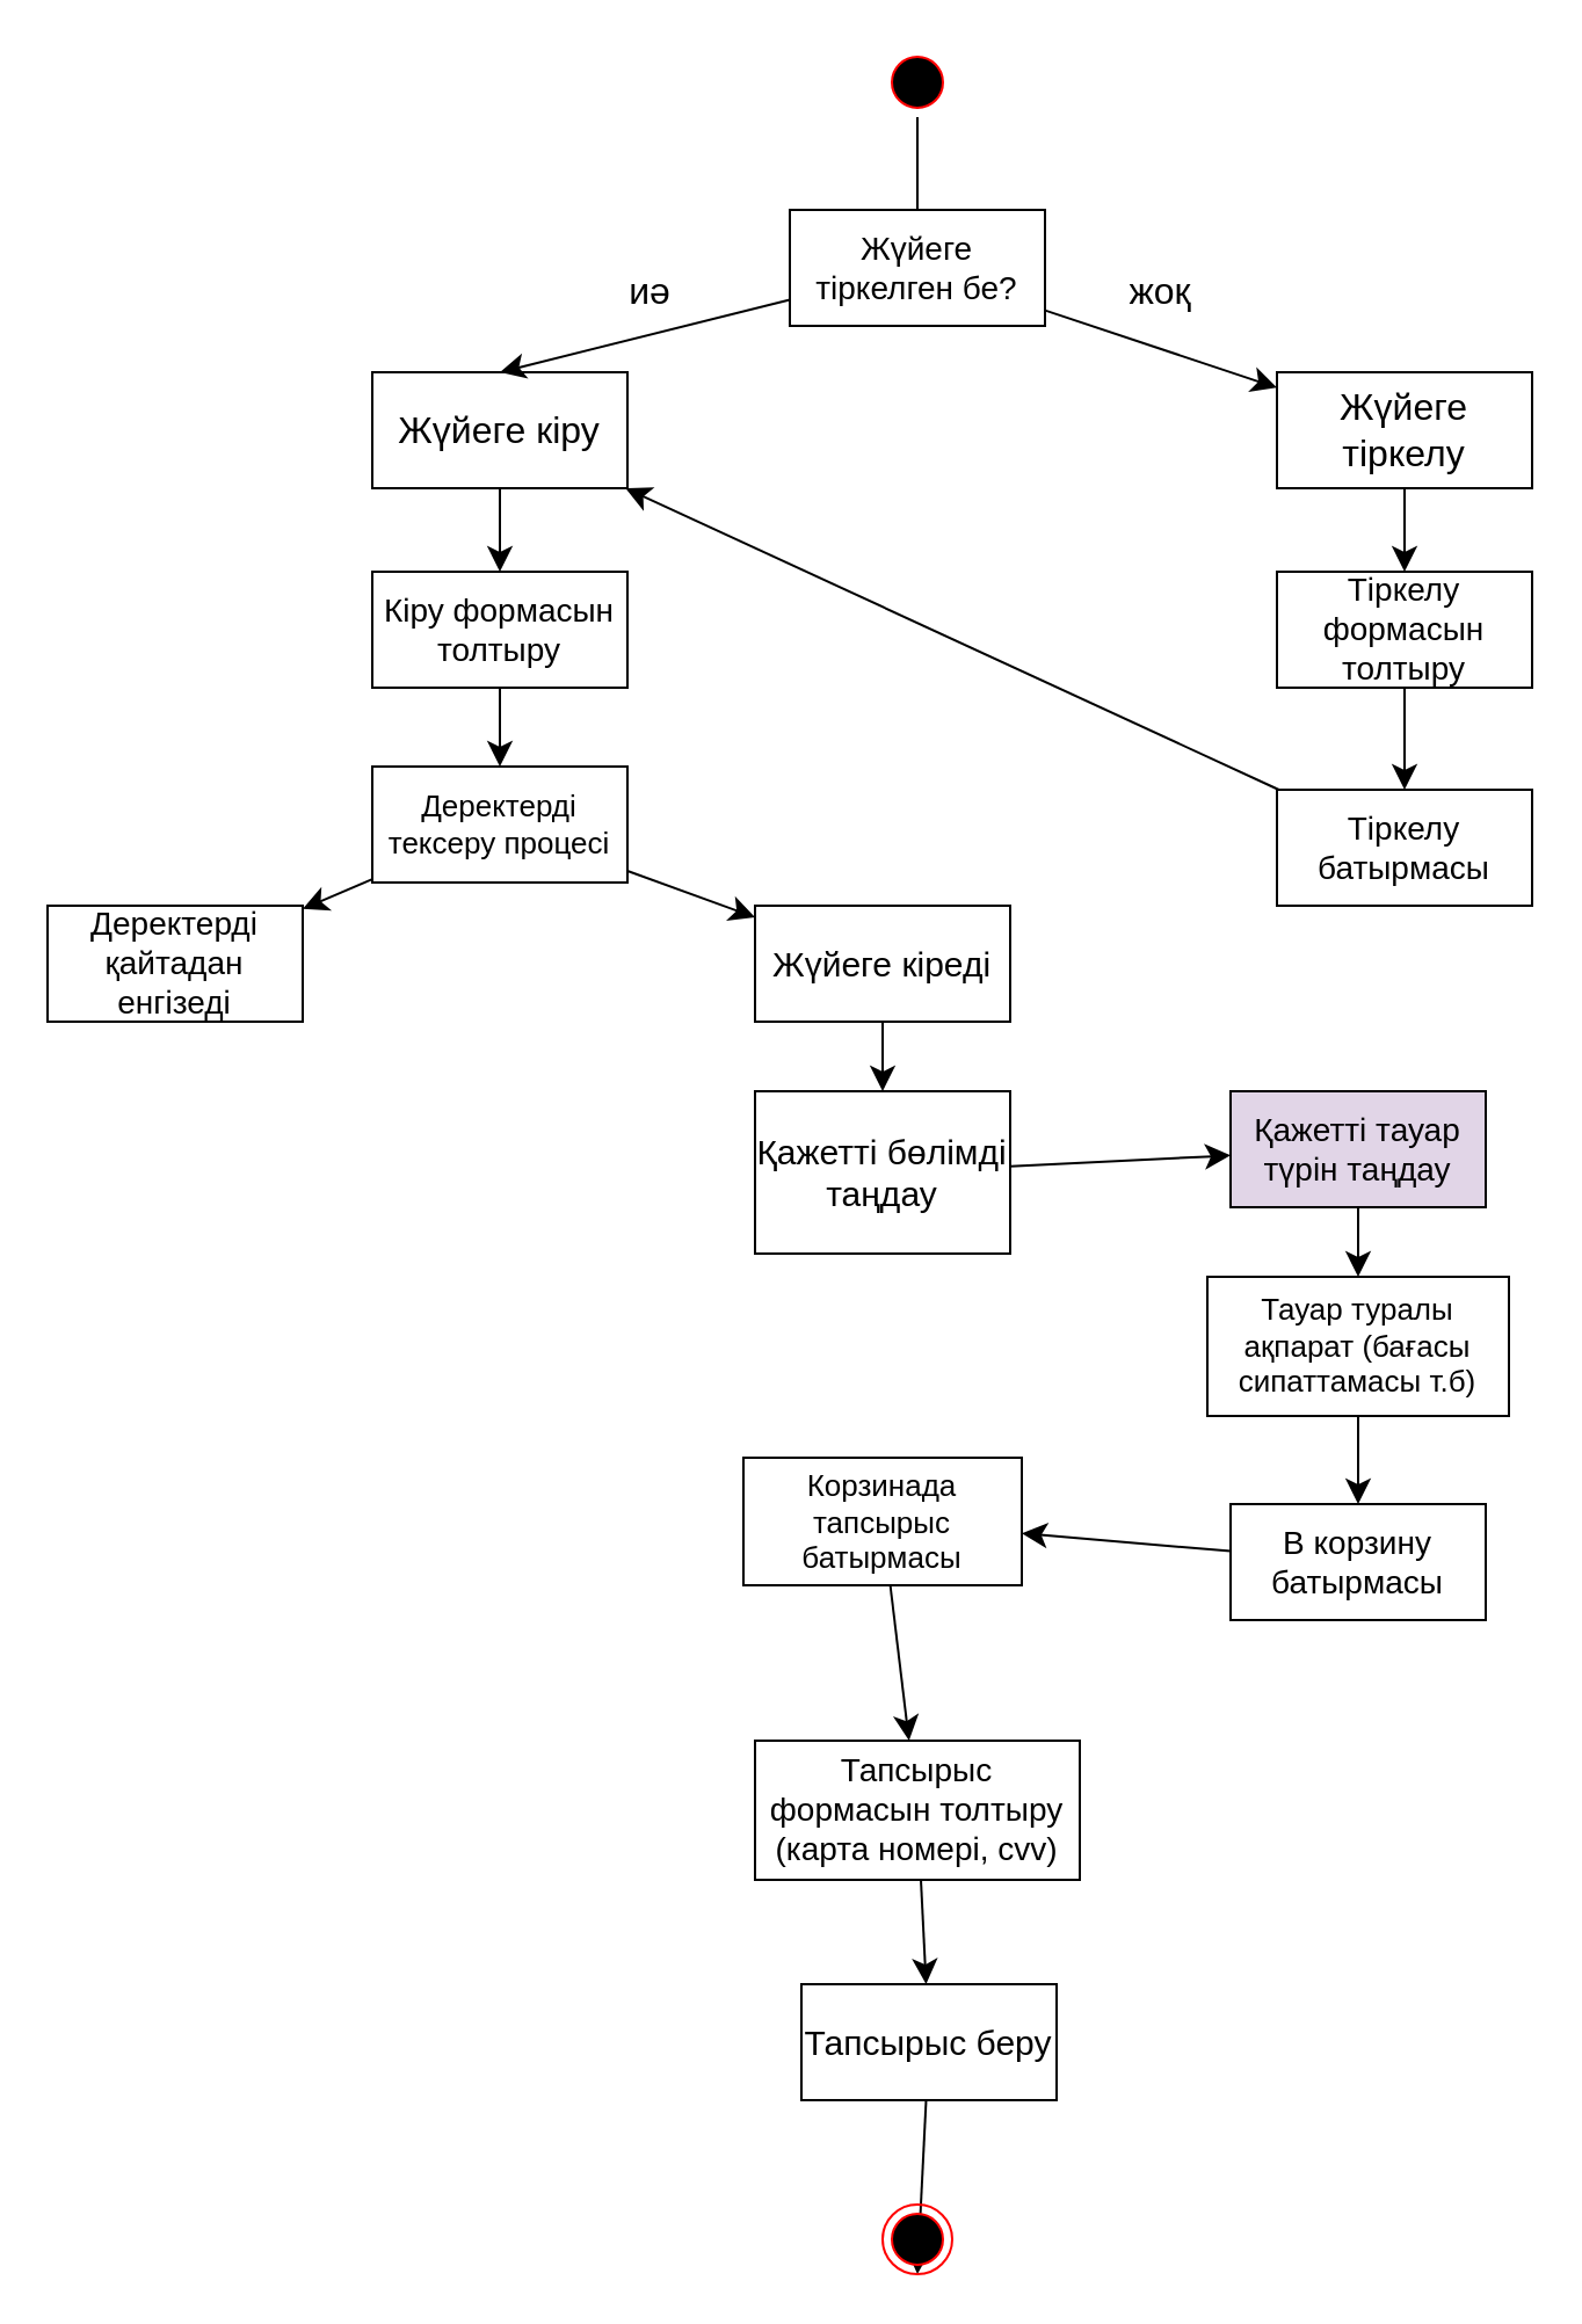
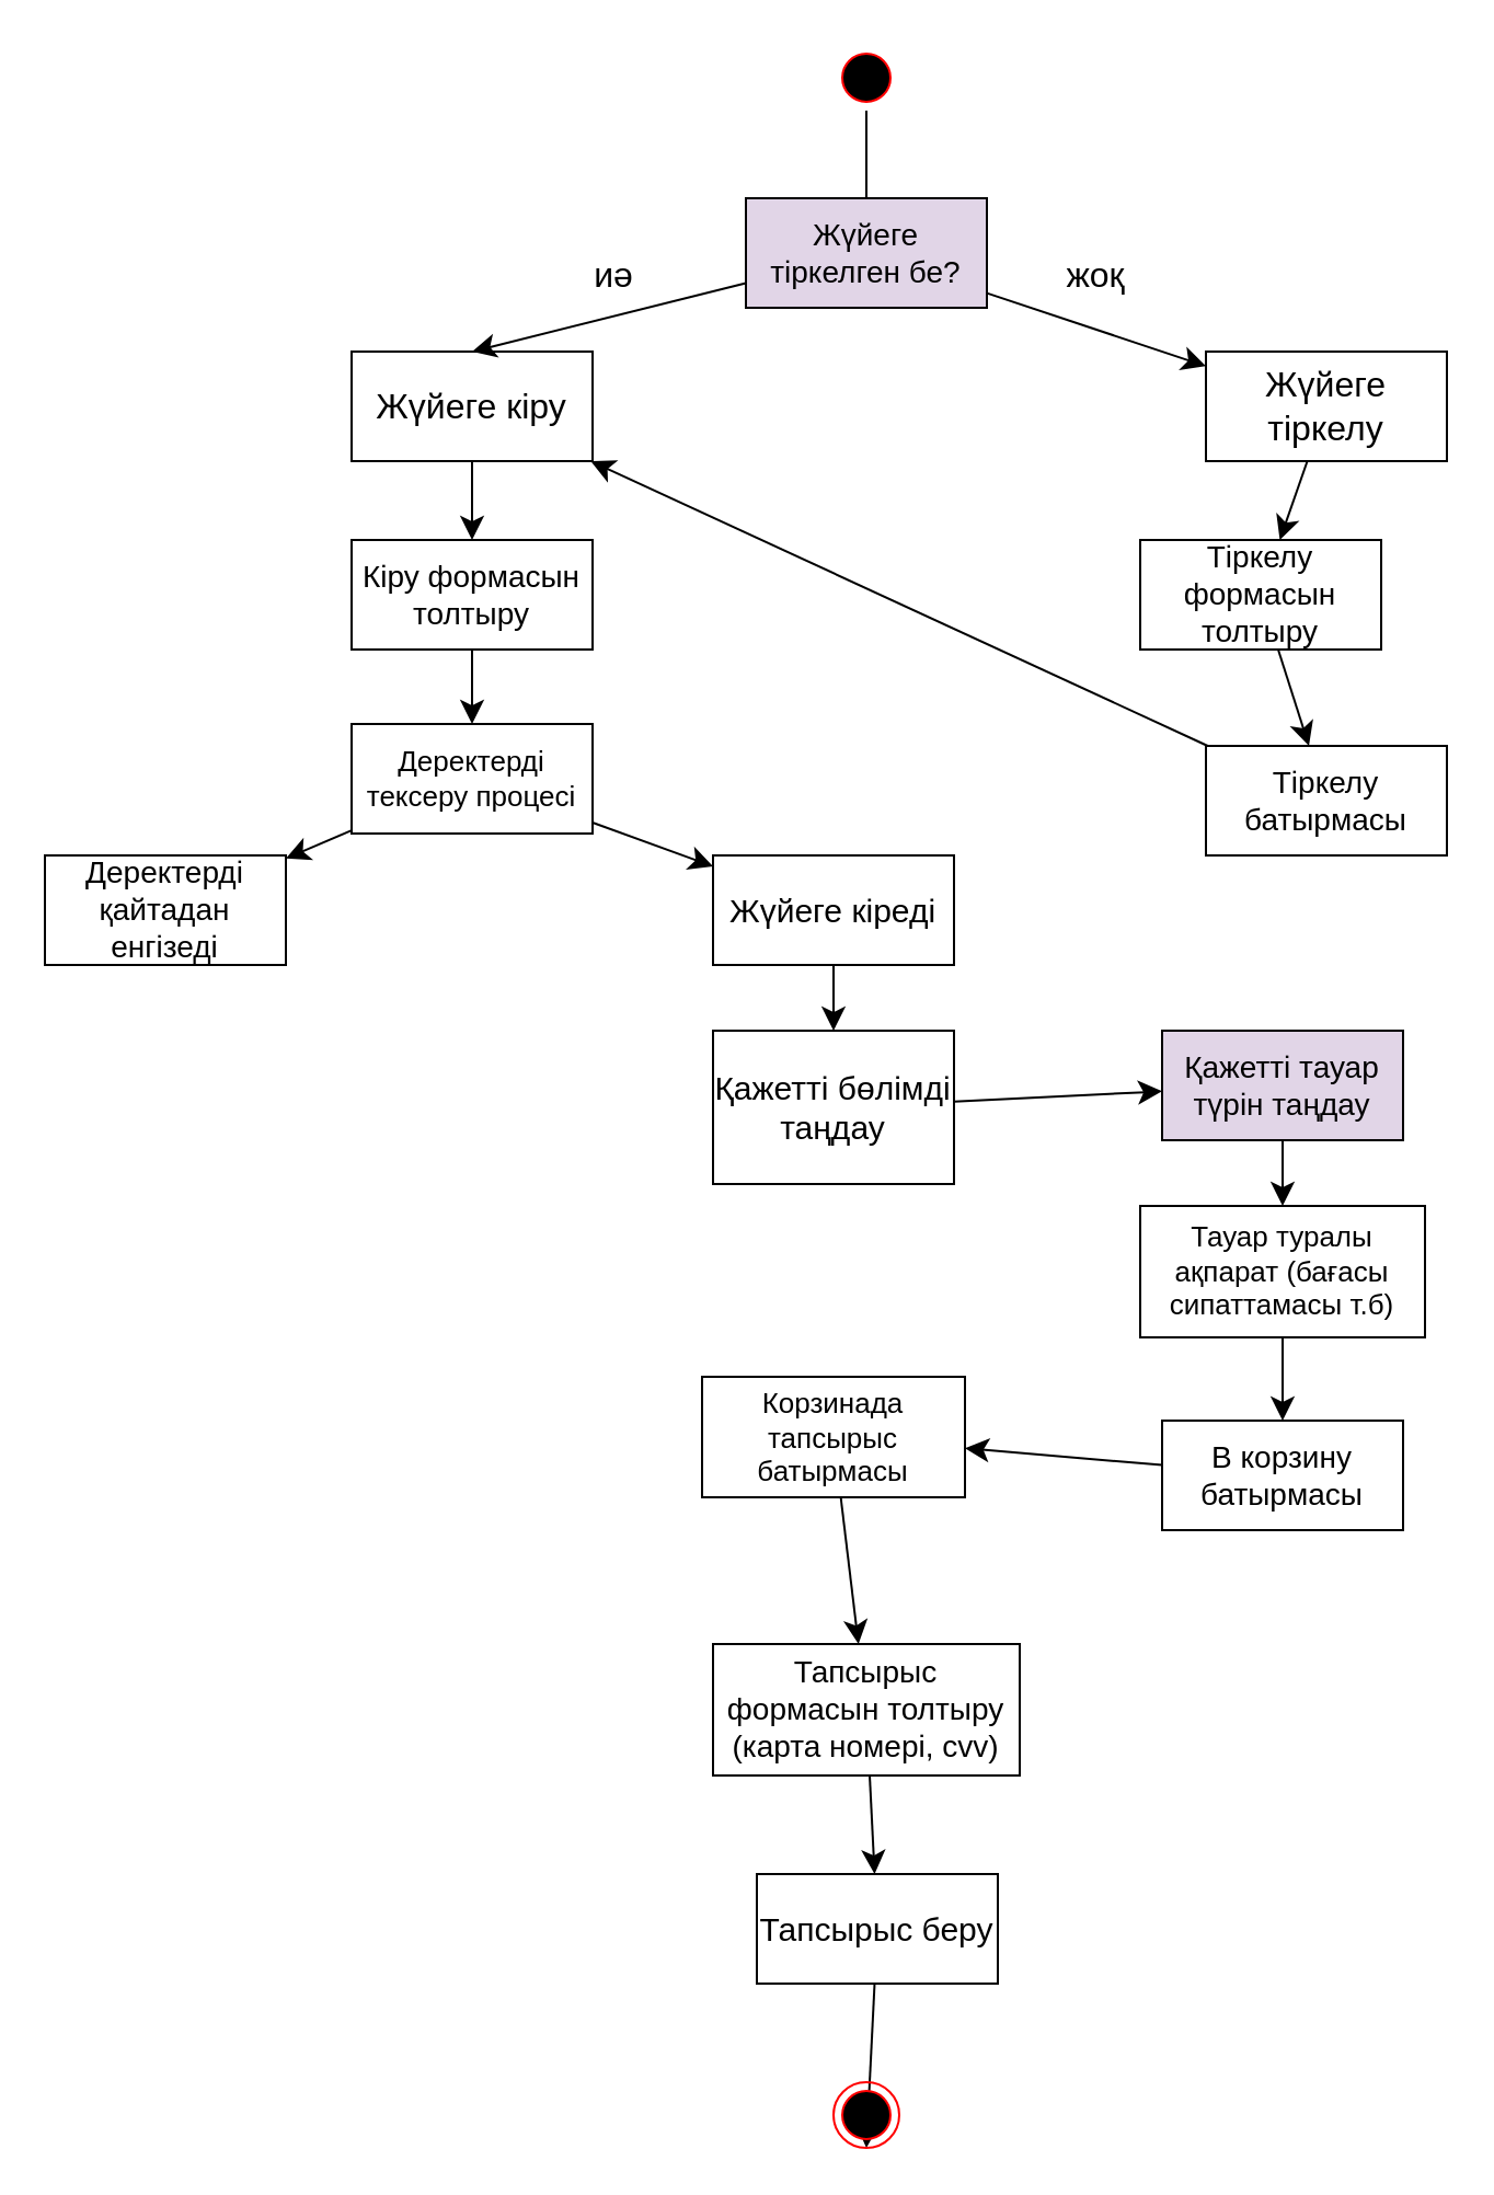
- <mxCell id="19" value="&lt;font style=&quot;font-size: 14px;&quot;&gt;Жүйеге тіркелген бе?&lt;/font&gt;" style="html=1;whiteSpace=wrap;" parent="1" vertex="1"><mxGeometry x="340" y="90" width="110" height="50" as="geometry" /></mxCell>
+ <mxCell id="19" value="&lt;font style=&quot;font-size: 14px;&quot;&gt;Жүйеге тіркелген бе?&lt;/font&gt;" style="html=1;whiteSpace=wrap;fillColor=#e1d5e7;" parent="1" vertex="1"><mxGeometry x="340" y="90" width="110" height="50" as="geometry" /></mxCell>
- <mxCell id="23" value="&lt;font style=&quot;font-size: 14px;&quot;&gt;Тіркелу формасын толтыру&lt;/font&gt;" style="html=1;whiteSpace=wrap;" parent="1" vertex="1"><mxGeometry x="550" y="246" width="110" height="50" as="geometry" /></mxCell>
+ <mxCell id="23" value="&lt;font style=&quot;font-size: 14px;&quot;&gt;Тіркелу формасын толтыру&lt;/font&gt;" style="html=1;whiteSpace=wrap;" parent="1" vertex="1"><mxGeometry x="520" y="246" width="110" height="50" as="geometry" /></mxCell>
